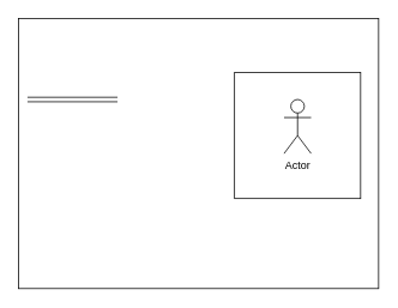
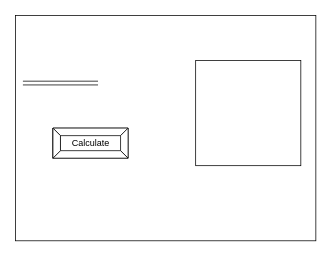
- <mxCell id="6" value="Actor" style="shape=umlActor;verticalLabelPosition=bottom;verticalAlign=top;html=1;outlineConnect=0;" vertex="1" parent="1"><mxGeometry x="315" y="110" width="30" height="60" as="geometry" /></mxCell>
+ <mxCell id="3" value="Calculate" style="labelPosition=center;verticalLabelPosition=middle;align=center;html=1;shape=mxgraph.basic.button;dx=10;" vertex="1" parent="1"><mxGeometry x="70" y="170" width="100" height="40" as="geometry" /></mxCell>
